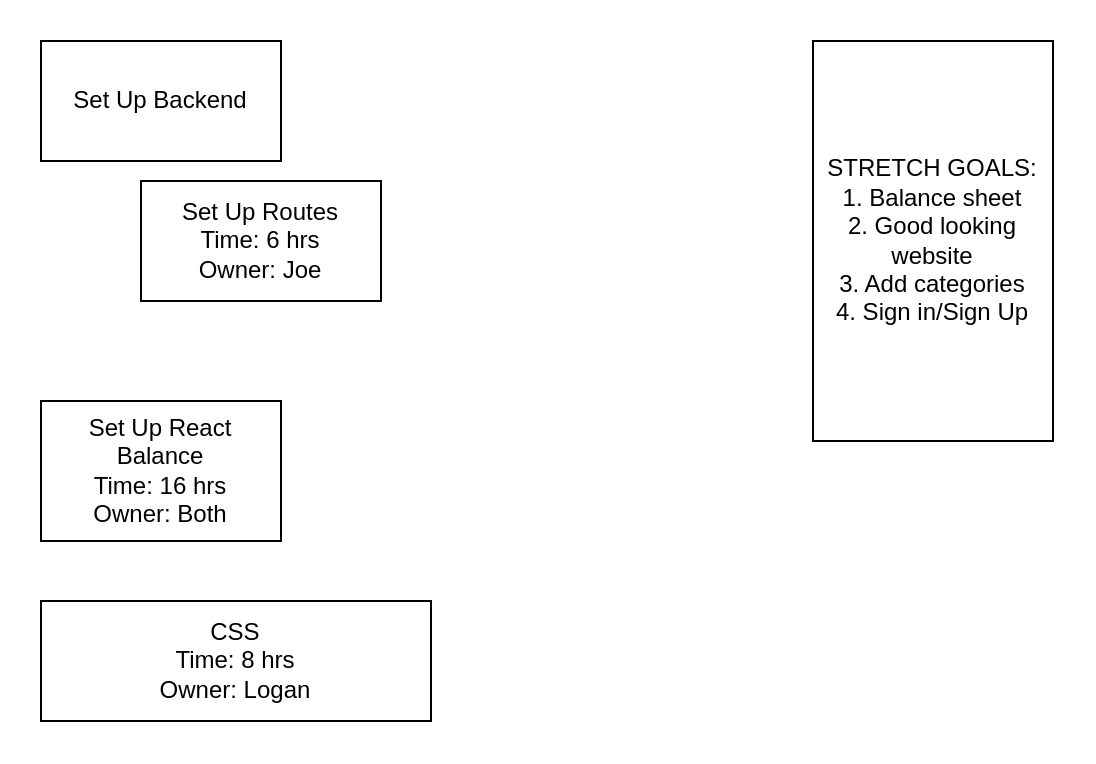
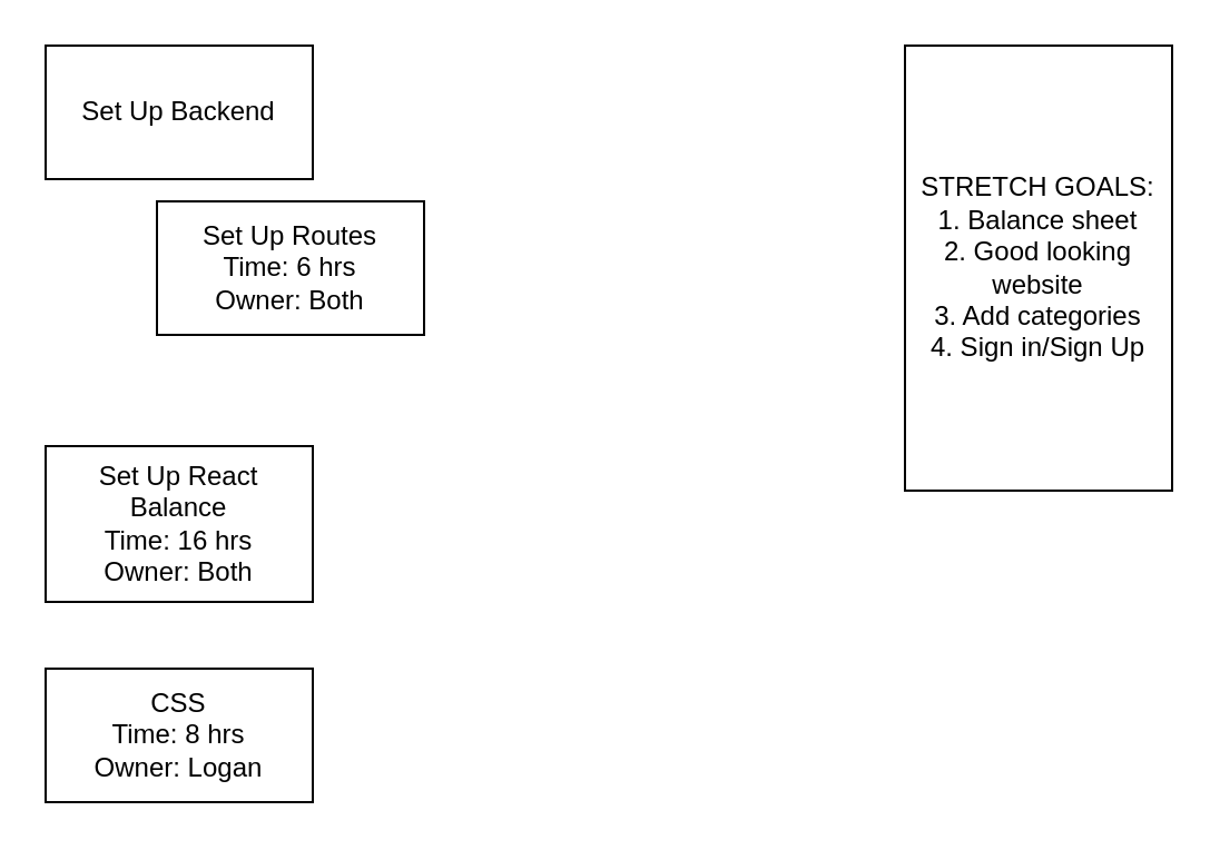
- <mxCell id="5" value="Set Up Routes&lt;br&gt;Time: 6 hrs&lt;br&gt;Owner: Joe" style="rounded=0;whiteSpace=wrap;html=1;" vertex="1" parent="1"><mxGeometry x="70" y="90" width="120" height="60" as="geometry" /></mxCell>
+ <mxCell id="5" value="Set Up Routes&lt;br&gt;Time: 6 hrs&lt;br&gt;Owner: Both" style="rounded=0;whiteSpace=wrap;html=1;" vertex="1" parent="1"><mxGeometry x="70" y="90" width="120" height="60" as="geometry" /></mxCell>
- <mxCell id="4" value="CSS&lt;br&gt;Time: 8 hrs&lt;br&gt;Owner: Logan" style="rounded=0;whiteSpace=wrap;html=1;" vertex="1" parent="1"><mxGeometry x="20" y="300" width="195" height="60" as="geometry" /></mxCell>
+ <mxCell id="4" value="CSS&lt;br&gt;Time: 8 hrs&lt;br&gt;Owner: Logan" style="rounded=0;whiteSpace=wrap;html=1;" vertex="1" parent="1"><mxGeometry x="20" y="300" width="120" height="60" as="geometry" /></mxCell>
